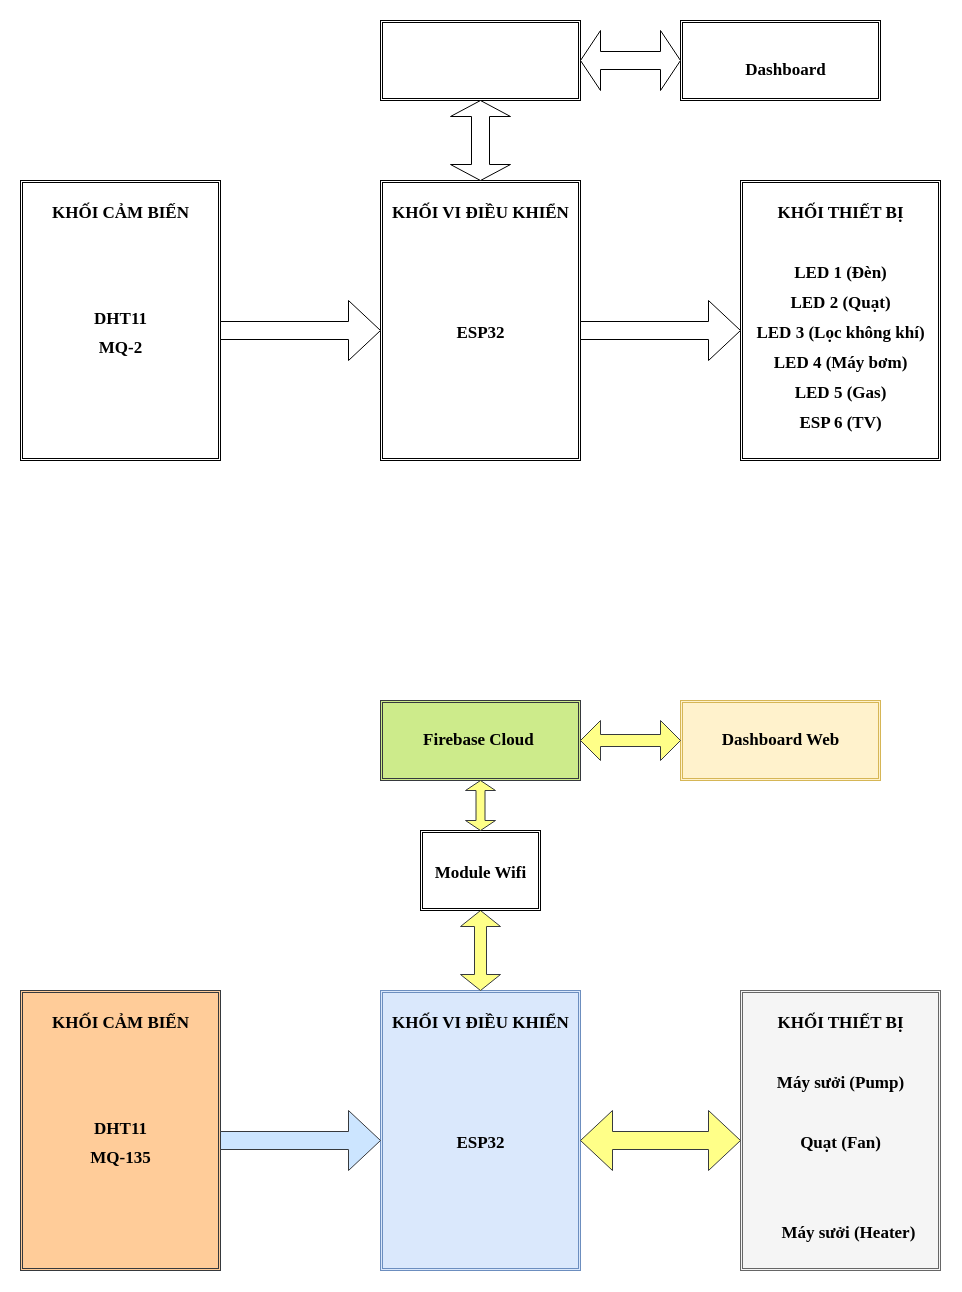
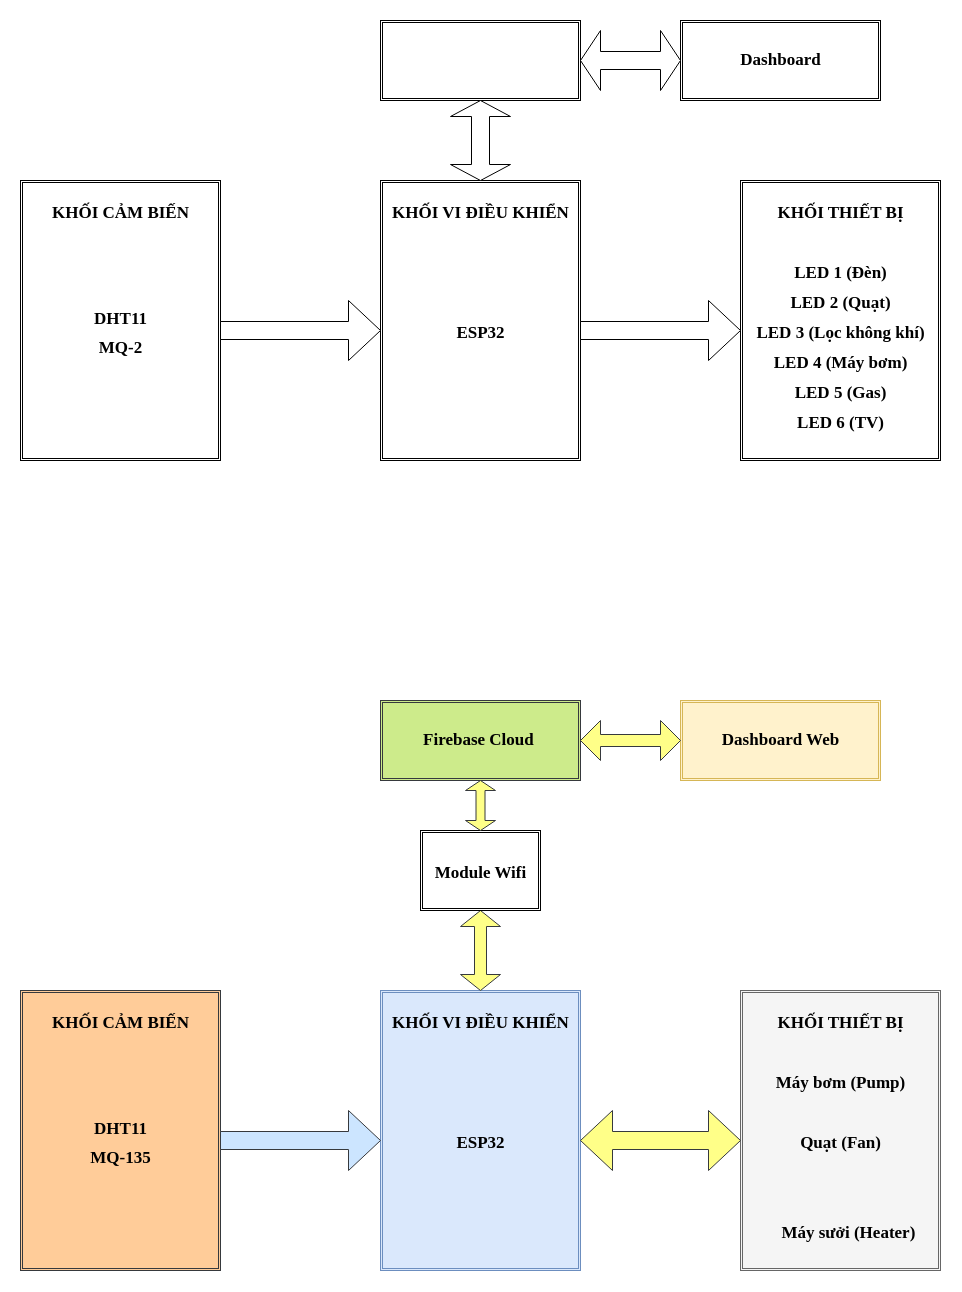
- <mxCell id="12" value="&lt;div style=&quot;font-size: 17px;&quot;&gt;&lt;font face=&quot;Times New Roman&quot;&gt;Dashboard&lt;/font&gt;&lt;/div&gt;" style="text;strokeColor=none;fillColor=none;html=1;fontSize=24;fontStyle=1;verticalAlign=middle;align=center;" parent="1" vertex="1"><mxGeometry x="715" y="50" width="140" height="40" as="geometry" /></mxCell>
+ <mxCell id="12" value="&lt;div style=&quot;font-size: 17px;&quot;&gt;&lt;font face=&quot;Times New Roman&quot;&gt;Dashboard&lt;/font&gt;&lt;/div&gt;" style="text;strokeColor=none;fillColor=none;html=1;fontSize=24;fontStyle=1;verticalAlign=middle;align=center;" parent="1" vertex="1"><mxGeometry x="710" y="40" width="140" height="40" as="geometry" /></mxCell>
- <mxCell id="22" value="&lt;div&gt;&lt;font style=&quot;font-size: 17px;&quot; face=&quot;Times New Roman&quot;&gt;ESP 6 (TV)&lt;/font&gt;&lt;/div&gt;" style="text;strokeColor=none;fillColor=none;html=1;fontSize=24;fontStyle=1;verticalAlign=middle;align=center;" parent="1" vertex="1"><mxGeometry x="765" y="390" width="150" height="60" as="geometry" /></mxCell>
+ <mxCell id="22" value="&lt;div&gt;&lt;font style=&quot;font-size: 17px;&quot; face=&quot;Times New Roman&quot;&gt;LED 6 (TV)&lt;/font&gt;&lt;/div&gt;" style="text;strokeColor=none;fillColor=none;html=1;fontSize=24;fontStyle=1;verticalAlign=middle;align=center;" parent="1" vertex="1"><mxGeometry x="765" y="390" width="150" height="60" as="geometry" /></mxCell>
- <mxCell id="37" value="&lt;div&gt;&lt;font style=&quot;font-size: 17px;&quot; face=&quot;Times New Roman&quot;&gt;Máy sưởi (Pump)&lt;/font&gt;&lt;/div&gt;" style="text;strokeColor=none;fillColor=none;html=1;fontSize=24;fontStyle=1;verticalAlign=middle;align=center;" parent="1" vertex="1"><mxGeometry x="765" y="1050" width="150" height="60" as="geometry" /></mxCell>
+ <mxCell id="37" value="&lt;div&gt;&lt;font style=&quot;font-size: 17px;&quot; face=&quot;Times New Roman&quot;&gt;Máy bơm (Pump)&lt;/font&gt;&lt;/div&gt;" style="text;strokeColor=none;fillColor=none;html=1;fontSize=24;fontStyle=1;verticalAlign=middle;align=center;" parent="1" vertex="1"><mxGeometry x="765" y="1050" width="150" height="60" as="geometry" /></mxCell>
